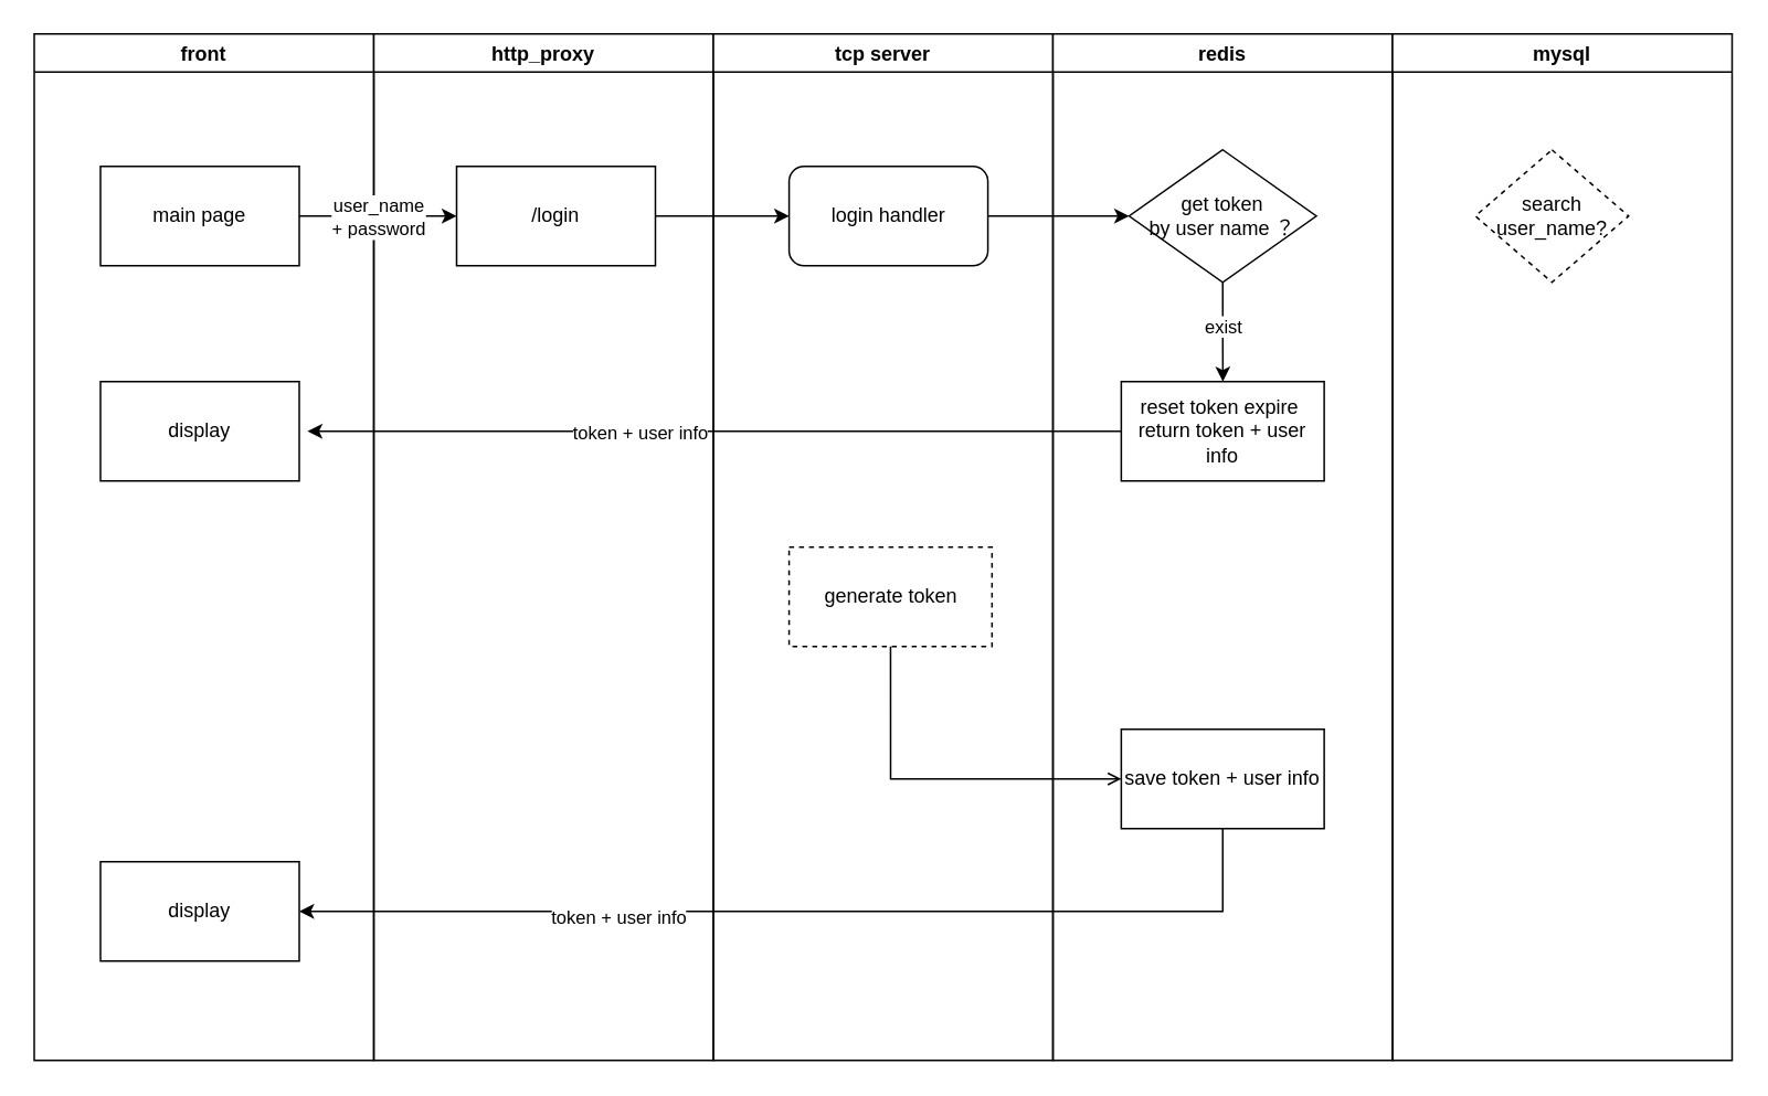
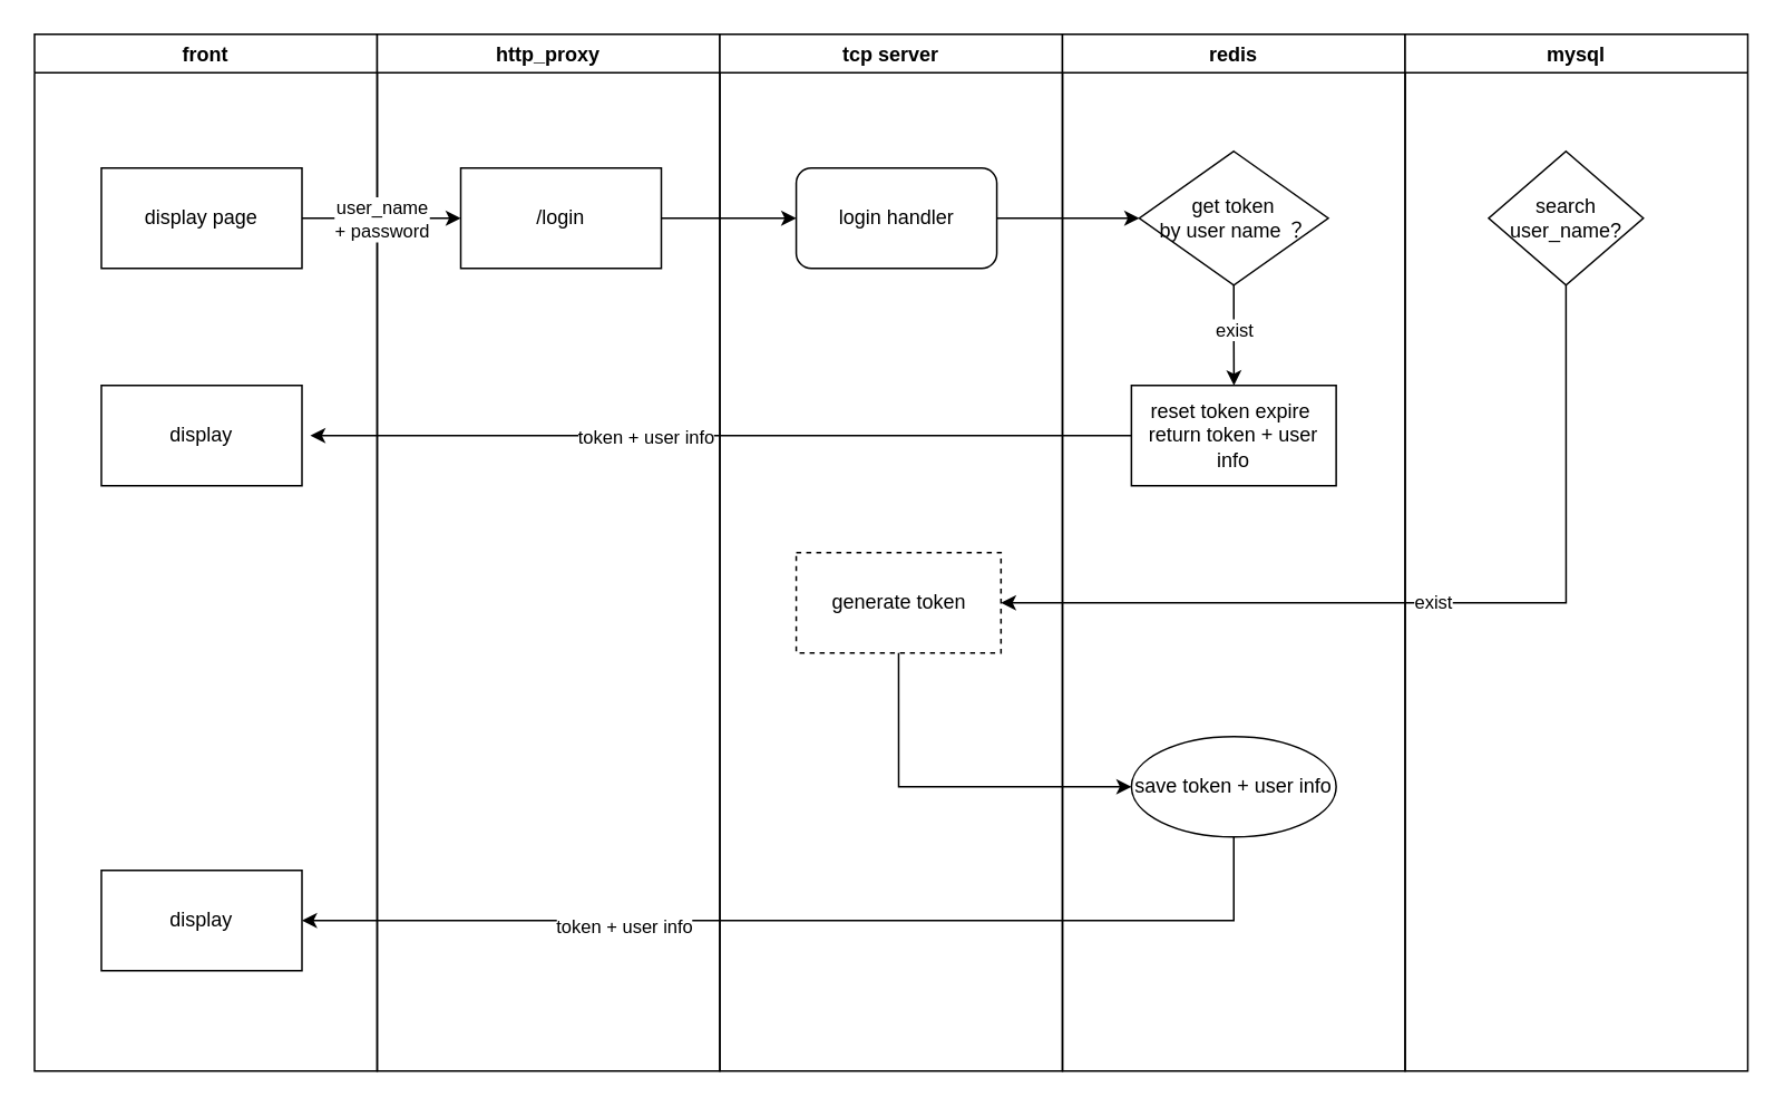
- <mxCell id="3" value="main page" style="rounded=0;whiteSpace=wrap;html=1;" parent="2" vertex="1"><mxGeometry x="40" y="80" width="120" height="60" as="geometry" /></mxCell>
+ <mxCell id="3" value="display page" style="rounded=0;whiteSpace=wrap;html=1;" parent="2" vertex="1"><mxGeometry x="40" y="80" width="120" height="60" as="geometry" /></mxCell>
- <mxCell id="18" value="search user_name?" style="rhombus;whiteSpace=wrap;html=1;dashed=1;" parent="17" vertex="1"><mxGeometry x="50" y="70" width="92.5" height="80" as="geometry" /></mxCell>
+ <mxCell id="18" value="search user_name?" style="rhombus;whiteSpace=wrap;html=1;" parent="17" vertex="1"><mxGeometry x="50" y="70" width="92.5" height="80" as="geometry" /></mxCell>
+ <mxCell id="25" style="edgeStyle=orthogonalEdgeStyle;rounded=0;orthogonalLoop=1;jettySize=auto;html=1;exitX=0.5;exitY=1;exitDx=0;exitDy=0;entryX=1;entryY=0.5;entryDx=0;entryDy=0;" parent="1" source="18" target="10" edge="1"><mxGeometry relative="1" as="geometry" /></mxCell>
+ <mxCell id="26" value="exist" style="edgeLabel;html=1;align=center;verticalAlign=middle;resizable=0;points=[];" parent="25" vertex="1" connectable="0"><mxGeometry x="0.024" y="-1" relative="1" as="geometry"><mxPoint as="offset" /></mxGeometry></mxCell>
- <mxCell id="27" style="edgeStyle=orthogonalEdgeStyle;rounded=0;orthogonalLoop=1;jettySize=auto;html=1;exitX=0.5;exitY=1;exitDx=0;exitDy=0;entryX=0;entryY=0.5;entryDx=0;entryDy=0;endArrow=open;" parent="1" source="10" target="16" edge="1"><mxGeometry relative="1" as="geometry" /></mxCell>
+ <mxCell id="27" style="edgeStyle=orthogonalEdgeStyle;rounded=0;orthogonalLoop=1;jettySize=auto;html=1;exitX=0.5;exitY=1;exitDx=0;exitDy=0;entryX=0;entryY=0.5;entryDx=0;entryDy=0;" parent="1" source="10" target="16" edge="1"><mxGeometry relative="1" as="geometry" /></mxCell>
- <mxCell id="16" value="save token + user info" style="rounded=0;whiteSpace=wrap;html=1;" parent="11" vertex="1"><mxGeometry x="41.25" y="420" width="122.5" height="60" as="geometry" /></mxCell>
+ <mxCell id="16" value="save token + user info" style="ellipse;whiteSpace=wrap;html=1;" parent="11" vertex="1"><mxGeometry x="41.25" y="420" width="122.5" height="60" as="geometry" /></mxCell>
